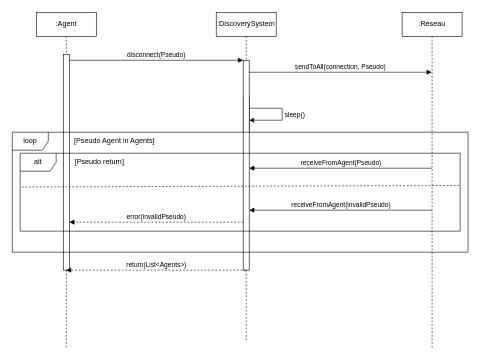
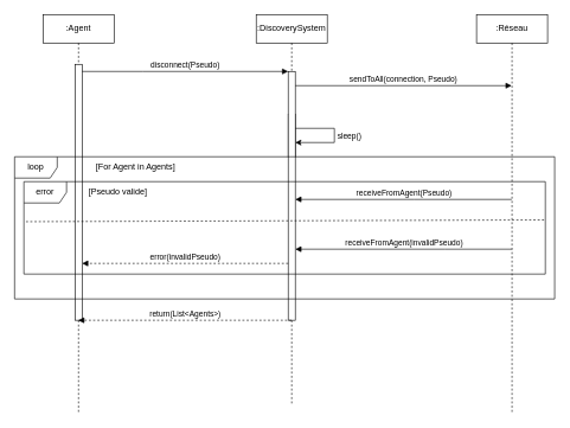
- <mxCell id="14" value="[Pseudo Agent in Agents]" style="text;html=1;align=center;verticalAlign=middle;resizable=1;points=[];autosize=1;strokeColor=none;fillColor=none;movable=1;rotatable=1;deletable=1;editable=1;locked=0;connectable=1;" parent="12" vertex="1"><mxGeometry x="78.621" width="183.448" height="30" as="geometry" /></mxCell>
+ <mxCell id="14" value="[For Agent in Agents]" style="text;html=1;align=center;verticalAlign=middle;resizable=1;points=[];autosize=1;strokeColor=none;fillColor=none;movable=1;rotatable=1;deletable=1;editable=1;locked=0;connectable=1;" parent="12" vertex="1"><mxGeometry x="78.621" width="183.448" height="30" as="geometry" /></mxCell>
- <mxCell id="17" value="alt" style="shape=umlFrame;whiteSpace=wrap;html=1;pointerEvents=0;" parent="15" vertex="1"><mxGeometry x="13.103" y="35" width="733.793" height="130" as="geometry" /></mxCell>
+ <mxCell id="17" value="error" style="shape=umlFrame;whiteSpace=wrap;html=1;pointerEvents=0;" parent="15" vertex="1"><mxGeometry x="13.103" y="35" width="733.793" height="130" as="geometry" /></mxCell>
- <mxCell id="19" value="[Pseudo return]" style="text;html=1;align=center;verticalAlign=middle;resizable=0;points=[];autosize=1;strokeColor=none;fillColor=none;" parent="15" vertex="1"><mxGeometry x="89.999" y="35" width="110" height="30" as="geometry" /></mxCell>
+ <mxCell id="19" value="[Pseudo valide]" style="text;html=1;align=center;verticalAlign=middle;resizable=0;points=[];autosize=1;strokeColor=none;fillColor=none;" parent="15" vertex="1"><mxGeometry x="89.999" y="35" width="110" height="30" as="geometry" /></mxCell>
